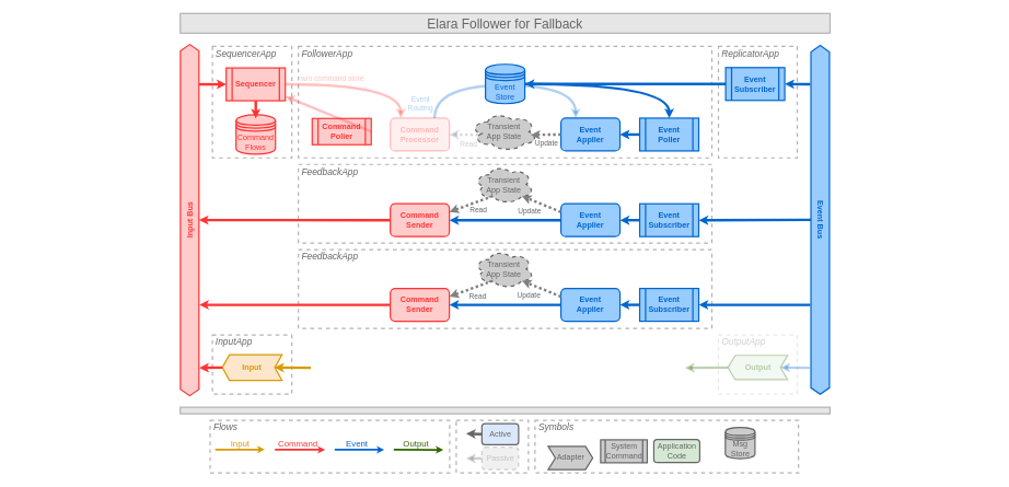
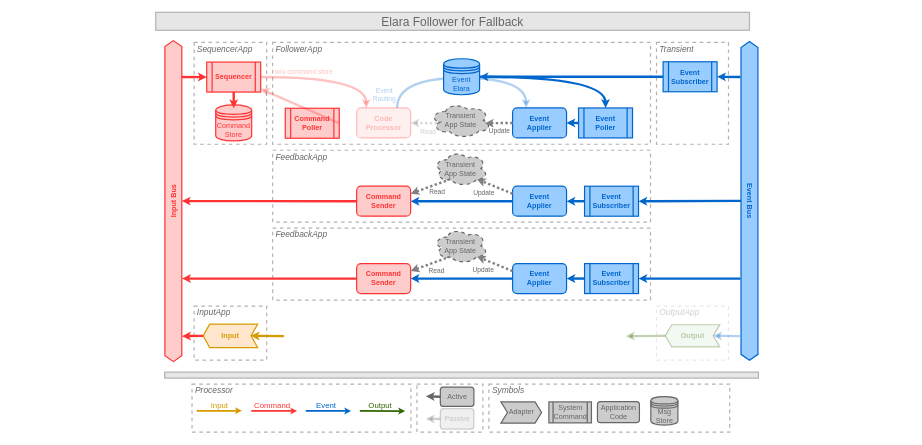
- <mxCell id="18" value="Elara Follower for Fallback" style="text;html=1;align=center;verticalAlign=middle;whiteSpace=wrap;rounded=0;fontSize=20;fontColor=#666666;spacingTop=6;spacingBottom=6;strokeWidth=2;strokeColor=#B3B3B3;fillColor=#E6E6E6;" parent="1" vertex="1"><mxGeometry x="274" y="20" width="990" height="30" as="geometry" /></mxCell>
+ <mxCell id="18" value="Elara Follower for Fallback" style="text;html=1;align=center;verticalAlign=middle;whiteSpace=wrap;rounded=0;fontSize=20;fontColor=#666666;spacingTop=6;spacingBottom=6;strokeWidth=2;strokeColor=#B3B3B3;fillColor=#E6E6E6;" parent="1" vertex="1"><mxGeometry x="259" y="20" width="990" height="30" as="geometry" /></mxCell>
- <mxCell id="3" value="&lt;h1 style=&quot;font-size: 14px&quot;&gt;&lt;span style=&quot;font-weight: 400&quot;&gt;ReplicatorApp&lt;/span&gt;&lt;/h1&gt;" style="text;html=1;spacing=5;spacingTop=-16;whiteSpace=wrap;overflow=hidden;rounded=0;dashed=1;fontSize=14;fontColor=#666666;align=left;fontStyle=2;strokeWidth=2;strokeColor=#B3B3B3;" parent="1" vertex="1"><mxGeometry x="1094" y="70" width="120" height="170" as="geometry" /></mxCell>
+ <mxCell id="3" value="&lt;h1 style=&quot;font-size: 14px&quot;&gt;&lt;span style=&quot;font-weight: 400&quot;&gt;Transient&lt;/span&gt;&lt;/h1&gt;" style="text;html=1;spacing=5;spacingTop=-16;whiteSpace=wrap;overflow=hidden;rounded=0;dashed=1;fontSize=14;fontColor=#666666;align=left;fontStyle=2;strokeWidth=2;strokeColor=#B3B3B3;" parent="1" vertex="1"><mxGeometry x="1094" y="70" width="120" height="170" as="geometry" /></mxCell>
- <mxCell id="57" value="Event&lt;br&gt;Store" style="shape=datastore;whiteSpace=wrap;html=1;strokeColor=#0066CC;strokeWidth=2;fillColor=#99CCFF;align=center;fontColor=#0066CC;" parent="1" vertex="1"><mxGeometry x="739" y="97.5" width="60" height="60" as="geometry" /></mxCell>
+ <mxCell id="57" value="Event&lt;br&gt;Elara" style="shape=datastore;whiteSpace=wrap;html=1;strokeColor=#0066CC;strokeWidth=2;fillColor=#99CCFF;align=center;fontColor=#0066CC;" parent="1" vertex="1"><mxGeometry x="739" y="97.5" width="60" height="60" as="geometry" /></mxCell>
- <mxCell id="55" value="&lt;b&gt;Command&lt;br&gt;Poller&lt;/b&gt;" style="shape=process;whiteSpace=wrap;html=1;backgroundOutline=1;strokeColor=#FF3333;strokeWidth=2;fillColor=#FFCCCC;fontColor=#FF3333;align=center;" parent="1" vertex="1"><mxGeometry x="475" y="180" width="90" height="40" as="geometry" /></mxCell>
+ <mxCell id="55" value="&lt;b&gt;Command&lt;br&gt;Poller&lt;/b&gt;" style="shape=process;whiteSpace=wrap;html=1;backgroundOutline=1;strokeColor=#FF3333;strokeWidth=2;fillColor=#FFCCCC;fontColor=#FF3333;align=center;" parent="1" vertex="1"><mxGeometry x="475" y="180" width="90" height="50" as="geometry" /></mxCell>
- <mxCell id="12" value="Command&lt;br&gt;Processor" style="rounded=1;whiteSpace=wrap;html=1;align=center;strokeWidth=2;fontStyle=1;strokeColor=#FF3333;fillColor=#FFCCCC;fontColor=#FF3333;opacity=30;textOpacity=30;" parent="1" vertex="1"><mxGeometry x="594" y="179.5" width="90" height="50" as="geometry" /></mxCell>
+ <mxCell id="12" value="Code&lt;br&gt;Processor" style="rounded=1;whiteSpace=wrap;html=1;align=center;strokeWidth=2;fontStyle=1;strokeColor=#FF3333;fillColor=#FFCCCC;fontColor=#FF3333;opacity=30;textOpacity=30;" parent="1" vertex="1"><mxGeometry x="594" y="179.5" width="90" height="50" as="geometry" /></mxCell>
- <mxCell id="63" value="&lt;b&gt;Event&lt;br&gt;Poller&lt;/b&gt;" style="shape=process;whiteSpace=wrap;html=1;backgroundOutline=1;strokeWidth=2;align=center;fontColor=#0066CC;strokeColor=#0066CC;fillColor=#99CCFF;" parent="1" vertex="1"><mxGeometry x="974" y="179.5" width="90" height="50" as="geometry" /></mxCell>
+ <mxCell id="63" value="&lt;b&gt;Event&lt;br&gt;Poller&lt;/b&gt;" style="shape=process;whiteSpace=wrap;html=1;backgroundOutline=1;strokeWidth=2;align=center;fontColor=#0066CC;strokeColor=#0066CC;fillColor=#99CCFF;" parent="1" vertex="1"><mxGeometry x="964" y="179.5" width="90" height="50" as="geometry" /></mxCell>
- <mxCell id="56" value="Command&lt;br&gt;Flows" style="shape=datastore;whiteSpace=wrap;html=1;strokeColor=#FF3333;strokeWidth=2;fillColor=#FFCCCC;align=center;fontColor=#FF3333;" parent="1" vertex="1"><mxGeometry x="359" y="174.5" width="60" height="60" as="geometry" /></mxCell>
+ <mxCell id="56" value="Command&lt;br&gt;Store" style="shape=datastore;whiteSpace=wrap;html=1;strokeColor=#FF3333;strokeWidth=2;fillColor=#FFCCCC;align=center;fontColor=#FF3333;" parent="1" vertex="1"><mxGeometry x="359" y="174.5" width="60" height="60" as="geometry" /></mxCell>
- <mxCell id="11" value="&lt;h1 style=&quot;font-size: 14px&quot;&gt;&lt;span style=&quot;font-weight: normal&quot;&gt;Flows&lt;/span&gt;&lt;/h1&gt;" style="text;html=1;spacing=5;spacingTop=-16;whiteSpace=wrap;overflow=hidden;rounded=0;dashed=1;fontSize=14;fontColor=#666666;align=left;fontStyle=2;strokeWidth=2;strokeColor=#B3B3B3;" parent="1" vertex="1"><mxGeometry x="319.51" y="640" width="365" height="80" as="geometry" /></mxCell>
+ <mxCell id="11" value="&lt;h1 style=&quot;font-size: 14px&quot;&gt;&lt;span style=&quot;font-weight: normal&quot;&gt;Processor&lt;/span&gt;&lt;/h1&gt;" style="text;html=1;spacing=5;spacingTop=-16;whiteSpace=wrap;overflow=hidden;rounded=0;dashed=1;fontSize=14;fontColor=#666666;align=left;fontStyle=2;strokeWidth=2;strokeColor=#B3B3B3;" parent="1" vertex="1"><mxGeometry x="319.51" y="640" width="365" height="80" as="geometry" /></mxCell>
- <mxCell id="72" value="&lt;span style=&quot;font-weight: 400&quot;&gt;Active&lt;/span&gt;" style="rounded=1;whiteSpace=wrap;html=1;align=center;strokeWidth=2;fontStyle=1;fontColor=#666666;strokeColor=#666666;fillColor=#dae8fc;" parent="1" vertex="1"><mxGeometry x="733.54" y="645" width="55.97" height="32.25" as="geometry" /></mxCell>
+ <mxCell id="72" value="&lt;span style=&quot;font-weight: 400&quot;&gt;Active&lt;/span&gt;" style="rounded=1;whiteSpace=wrap;html=1;align=center;strokeWidth=2;fontStyle=1;fontColor=#666666;strokeColor=#666666;fillColor=#CCCCCC;" parent="1" vertex="1"><mxGeometry x="733.54" y="645" width="55.97" height="32.25" as="geometry" /></mxCell>
- <mxCell id="50" value="Msg Store" style="shape=datastore;whiteSpace=wrap;html=1;strokeWidth=2;align=center;strokeColor=#666666;fillColor=#CCCCCC;fontColor=#666666;fontSize=12;" parent="1" vertex="1"><mxGeometry x="1104.51" y="650.76" width="45.16" height="47.5" as="geometry" /></mxCell>
+ <mxCell id="50" value="Msg Store" style="shape=datastore;whiteSpace=wrap;html=1;strokeWidth=2;align=center;strokeColor=#666666;fillColor=#CCCCCC;fontColor=#666666;fontSize=12;" parent="1" vertex="1"><mxGeometry x="1084.51" y="660.76" width="45.16" height="47.5" as="geometry" /></mxCell>
- <mxCell id="49" value="&lt;span style=&quot;font-weight: normal&quot;&gt;Application&lt;br&gt;Code&lt;/span&gt;" style="rounded=1;whiteSpace=wrap;html=1;align=center;strokeWidth=2;fontStyle=1;fontColor=#666666;strokeColor=#666666;fillColor=#d5e8d4;" parent="1" vertex="1"><mxGeometry x="995.51" y="669.13" width="70" height="35" as="geometry" /></mxCell>
+ <mxCell id="49" value="&lt;span style=&quot;font-weight: normal&quot;&gt;Application&lt;br&gt;Code&lt;/span&gt;" style="rounded=1;whiteSpace=wrap;html=1;align=center;strokeWidth=2;fontStyle=1;fontColor=#666666;strokeColor=#666666;fillColor=#CCCCCC;" parent="1" vertex="1"><mxGeometry x="995.51" y="669.13" width="70" height="35" as="geometry" /></mxCell>
- <mxCell id="74" value="&lt;span style=&quot;font-weight: 400&quot;&gt;Passive&lt;/span&gt;" style="rounded=1;whiteSpace=wrap;html=1;align=center;strokeWidth=2;fontStyle=1;fontColor=#666666;strokeColor=#666666;fillColor=#CCCCCC;textOpacity=30;opacity=30;dashed=1;" parent="1" vertex="1"><mxGeometry x="733.54" y="681" width="55.97" height="34" as="geometry" /></mxCell>
+ <mxCell id="74" value="&lt;span style=&quot;font-weight: 400&quot;&gt;Passive&lt;/span&gt;" style="rounded=1;whiteSpace=wrap;html=1;align=center;strokeWidth=2;fontStyle=1;fontColor=#666666;strokeColor=#666666;fillColor=#CCCCCC;textOpacity=30;opacity=30;" parent="1" vertex="1"><mxGeometry x="733.54" y="681" width="55.97" height="34" as="geometry" /></mxCell>
- <mxCell id="47" value="Adapter" style="shape=step;perimeter=stepPerimeter;whiteSpace=wrap;html=1;fixedSize=1;align=center;strokeWidth=2;fontStyle=0;size=11;fontColor=#666666;strokeColor=#666666;fillColor=#CCCCCC;" parent="1" vertex="1"><mxGeometry x="834.51" y="679.63" width="67.89" height="35.5" as="geometry" /></mxCell>
+ <mxCell id="47" value="Adapter" style="shape=step;perimeter=stepPerimeter;whiteSpace=wrap;html=1;fixedSize=1;align=center;strokeWidth=2;fontStyle=0;size=11;fontColor=#666666;strokeColor=#666666;fillColor=#CCCCCC;" parent="1" vertex="1"><mxGeometry x="834.51" y="669.63" width="67.89" height="35.5" as="geometry" /></mxCell>
